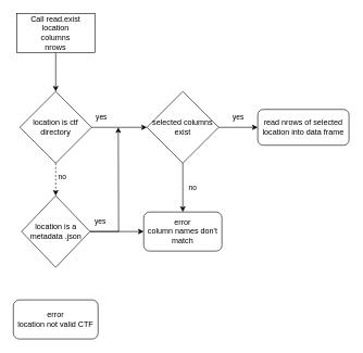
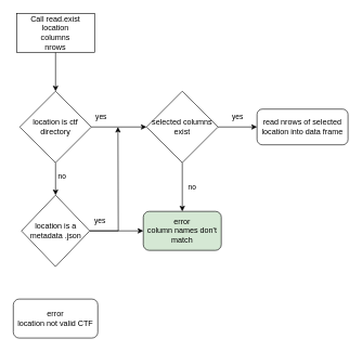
- <mxCell id="4" value="no" style="edgeStyle=orthogonalEdgeStyle;rounded=0;orthogonalLoop=1;jettySize=auto;html=1;entryX=0.5;entryY=0;entryDx=0;entryDy=0;dashed=1;" parent="1" source="6" target="9" edge="1"><mxGeometry x="-0.143" y="10" relative="1" as="geometry"><mxPoint as="offset" /></mxGeometry></mxCell>
+ <mxCell id="4" value="no" style="edgeStyle=orthogonalEdgeStyle;rounded=0;orthogonalLoop=1;jettySize=auto;html=1;entryX=0.5;entryY=0;entryDx=0;entryDy=0;" parent="1" source="6" target="9" edge="1"><mxGeometry x="-0.143" y="10" relative="1" as="geometry"><mxPoint as="offset" /></mxGeometry></mxCell>
- <mxCell id="13" value="&lt;div&gt;error&lt;/div&gt;&lt;div&gt;column names don't match&lt;br&gt;&lt;/div&gt;" style="rounded=1;whiteSpace=wrap;html=1;" parent="1" vertex="1"><mxGeometry x="220" y="325" width="120" height="60" as="geometry" /></mxCell>
+ <mxCell id="13" value="&lt;div&gt;error&lt;/div&gt;&lt;div&gt;column names don't match&lt;br&gt;&lt;/div&gt;" style="rounded=1;whiteSpace=wrap;html=1;fillColor=#d5e8d4;" parent="1" vertex="1"><mxGeometry x="220" y="325" width="120" height="60" as="geometry" /></mxCell>
